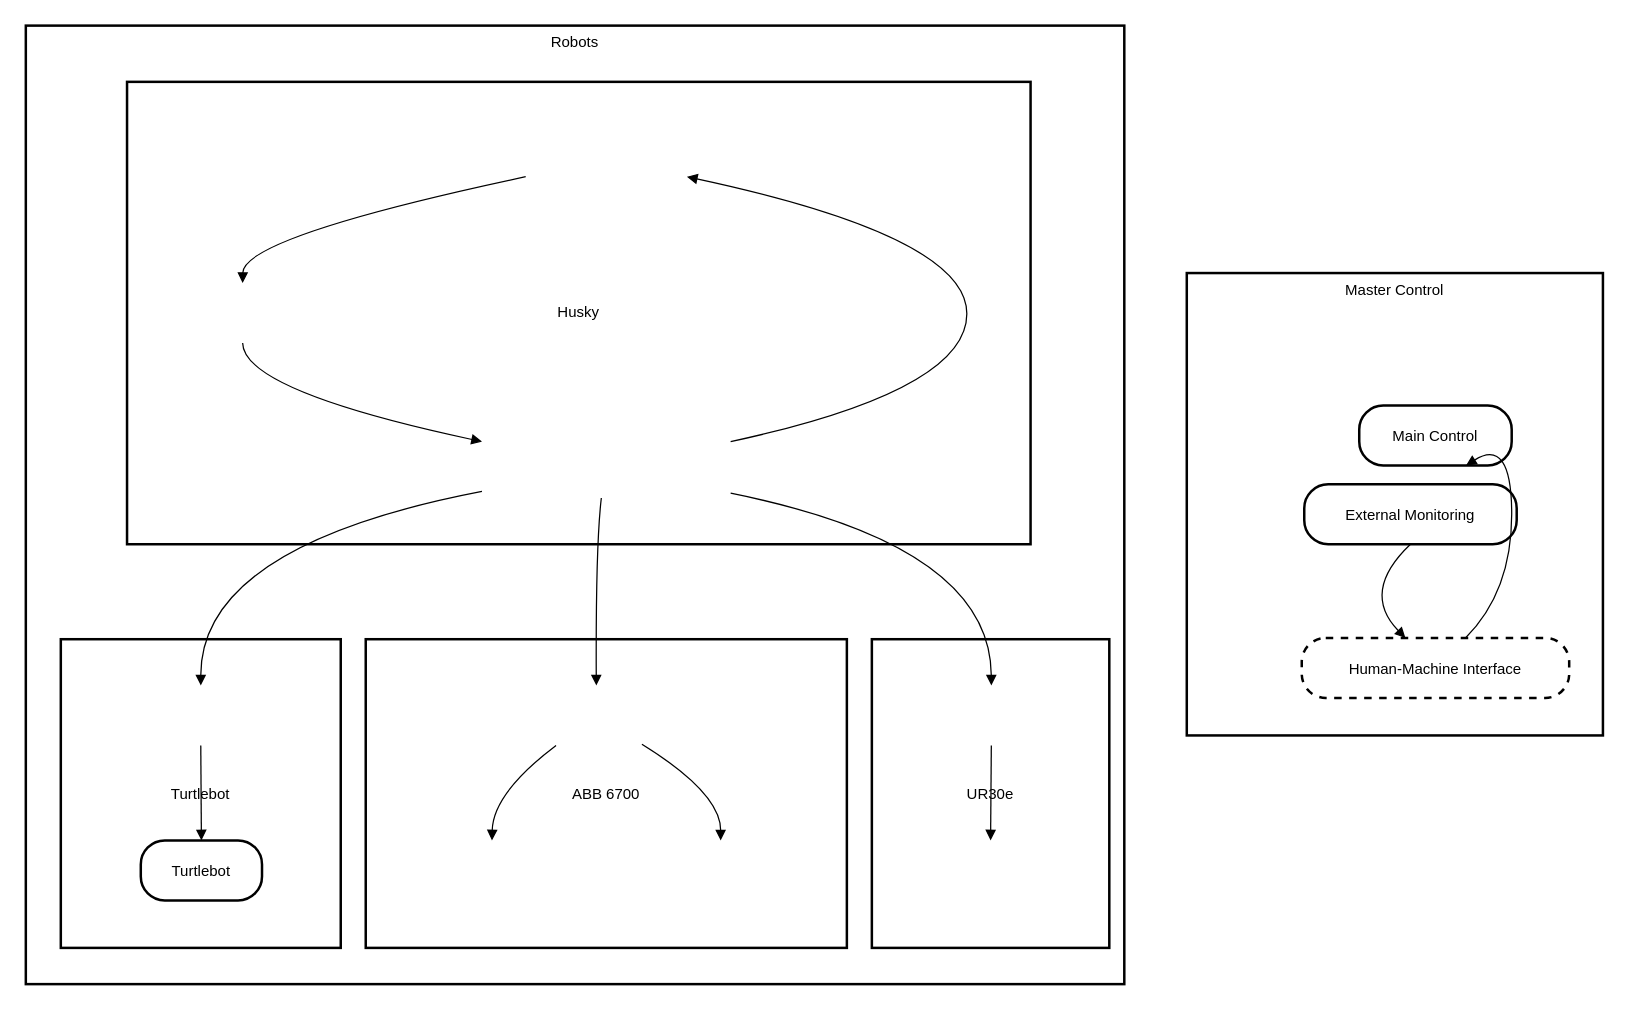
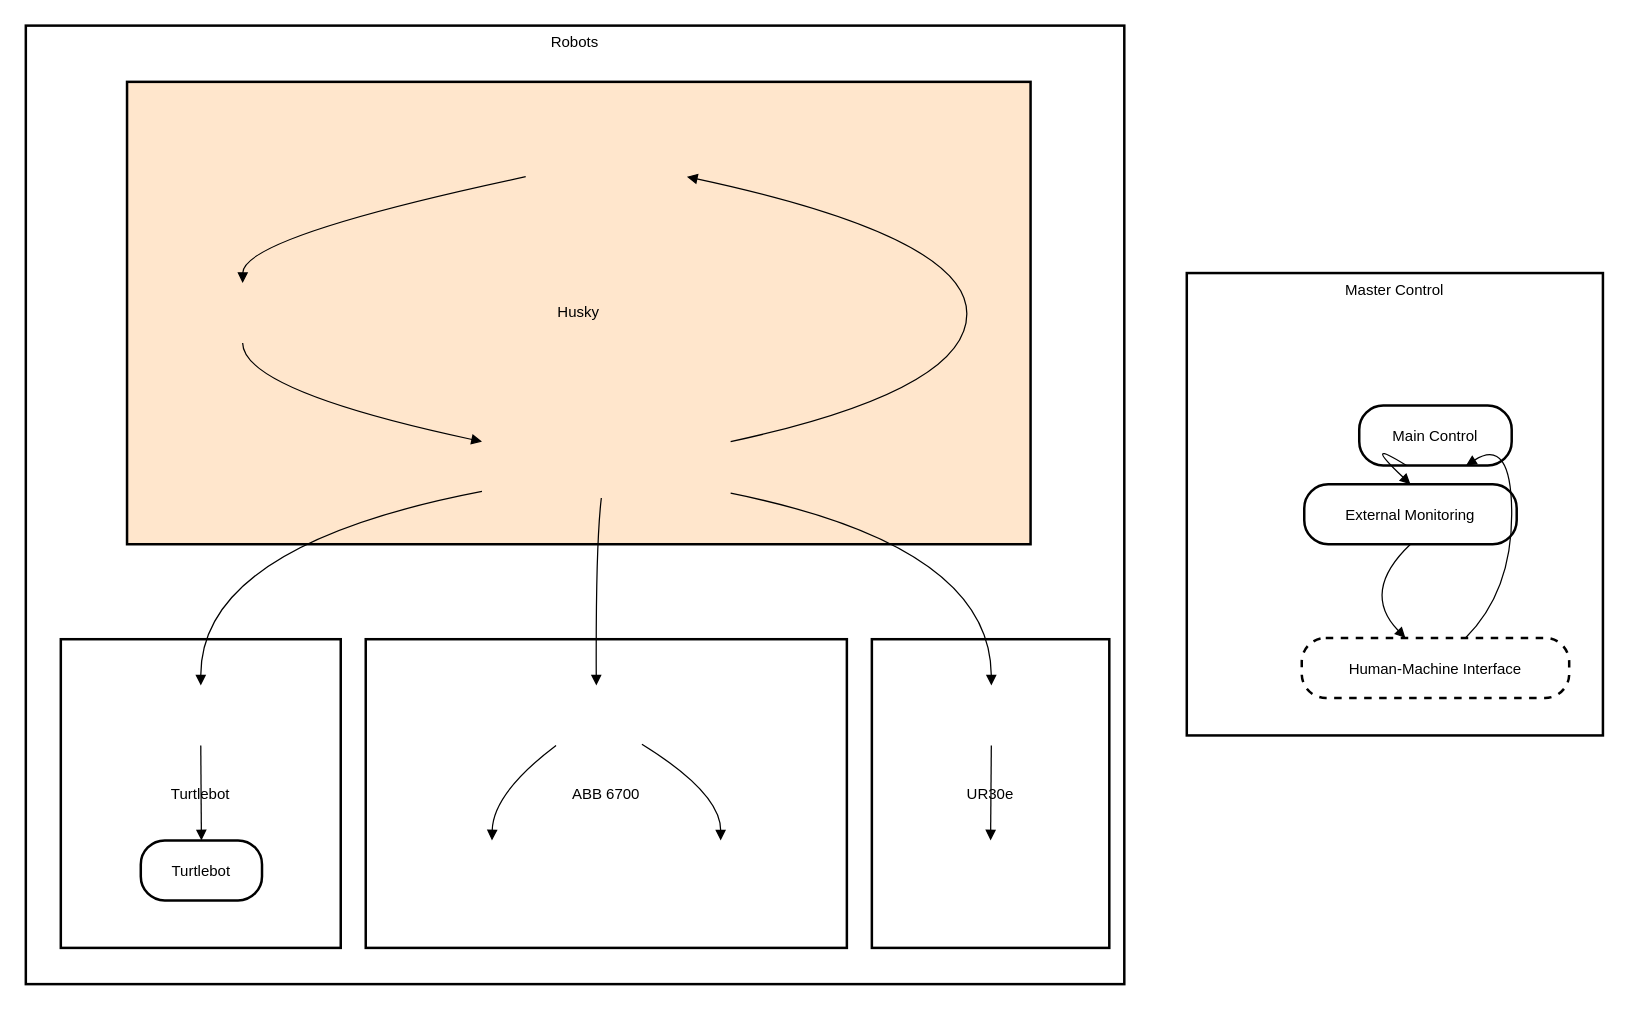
- <mxCell id="14" value="Husky" style="whiteSpace=wrap;strokeWidth=2;" vertex="1" parent="2"><mxGeometry x="81" y="45" width="723" height="370" as="geometry" /></mxCell>
+ <mxCell id="14" value="Husky" style="whiteSpace=wrap;strokeWidth=2;fillColor=#ffe6cc;" vertex="1" parent="2"><mxGeometry x="81" y="45" width="723" height="370" as="geometry" /></mxCell>
+ <mxCell id="31" value="" style="curved=1;startArrow=none;endArrow=block;exitX=0.31;exitY=1;entryX=0.5;entryY=0;" edge="1" parent="27" source="28" target="29"><mxGeometry relative="1" as="geometry"><Array as="points"><mxPoint x="139" y="131" /></Array></mxGeometry></mxCell>
